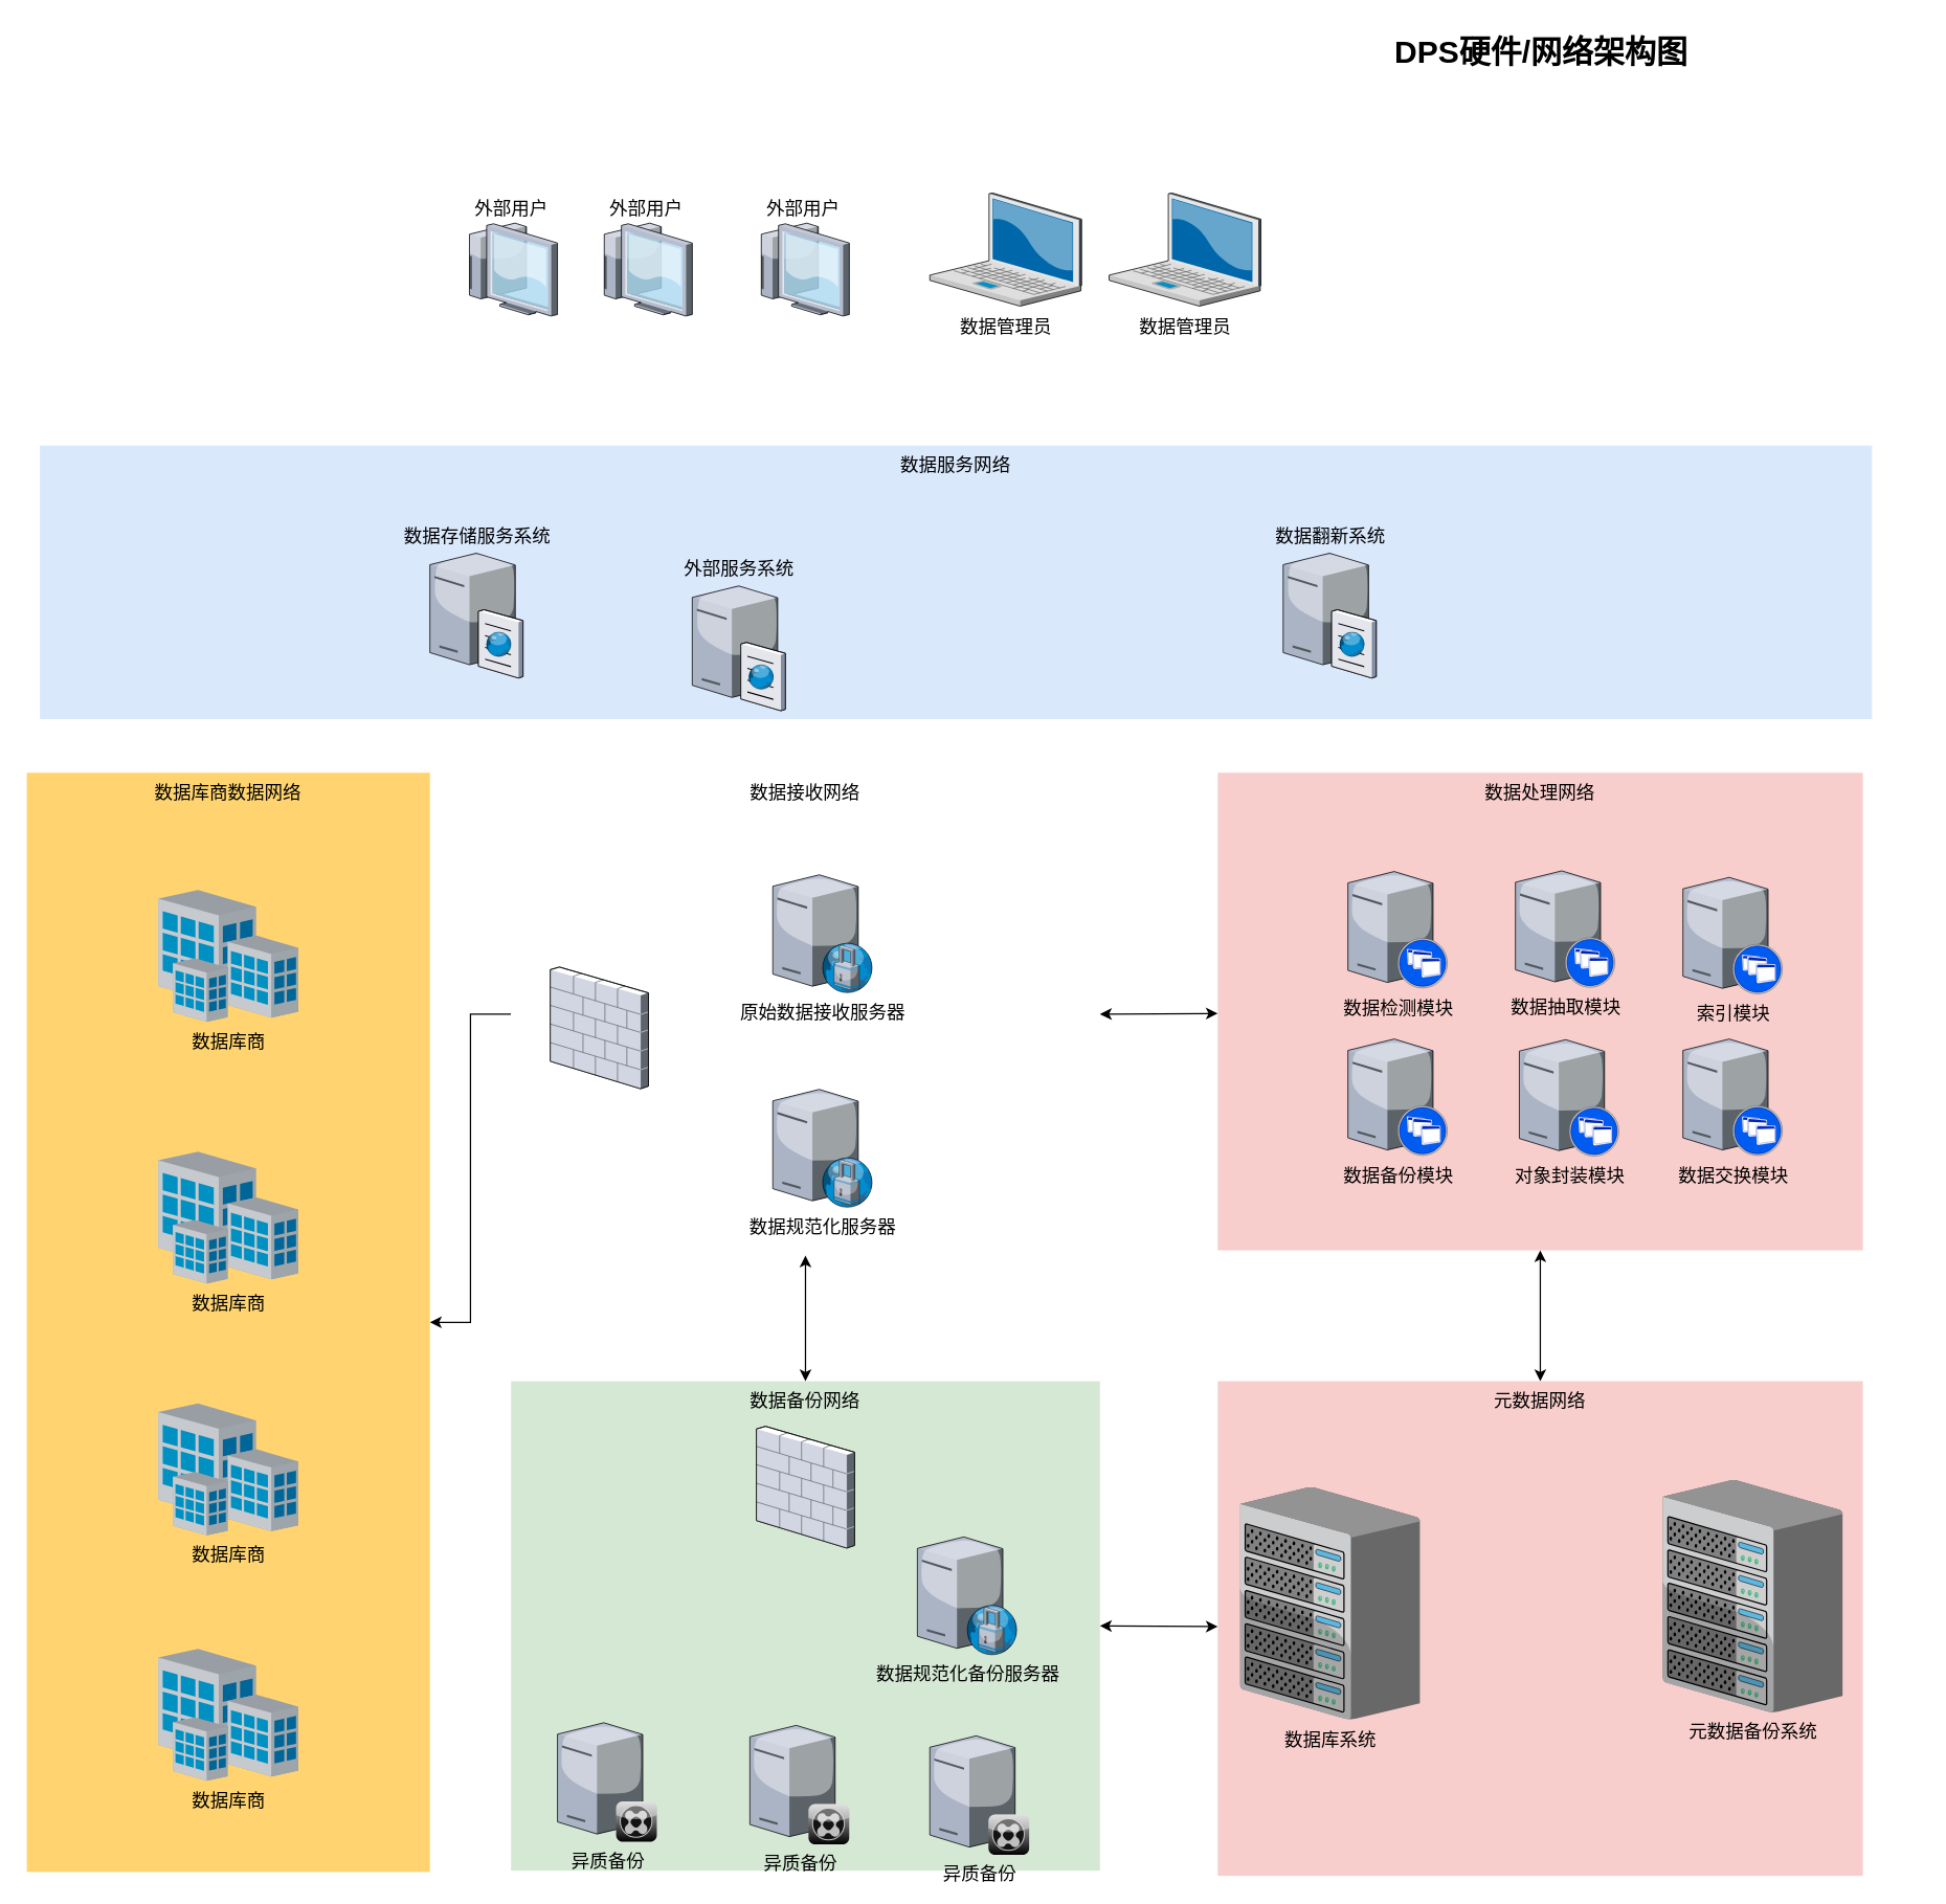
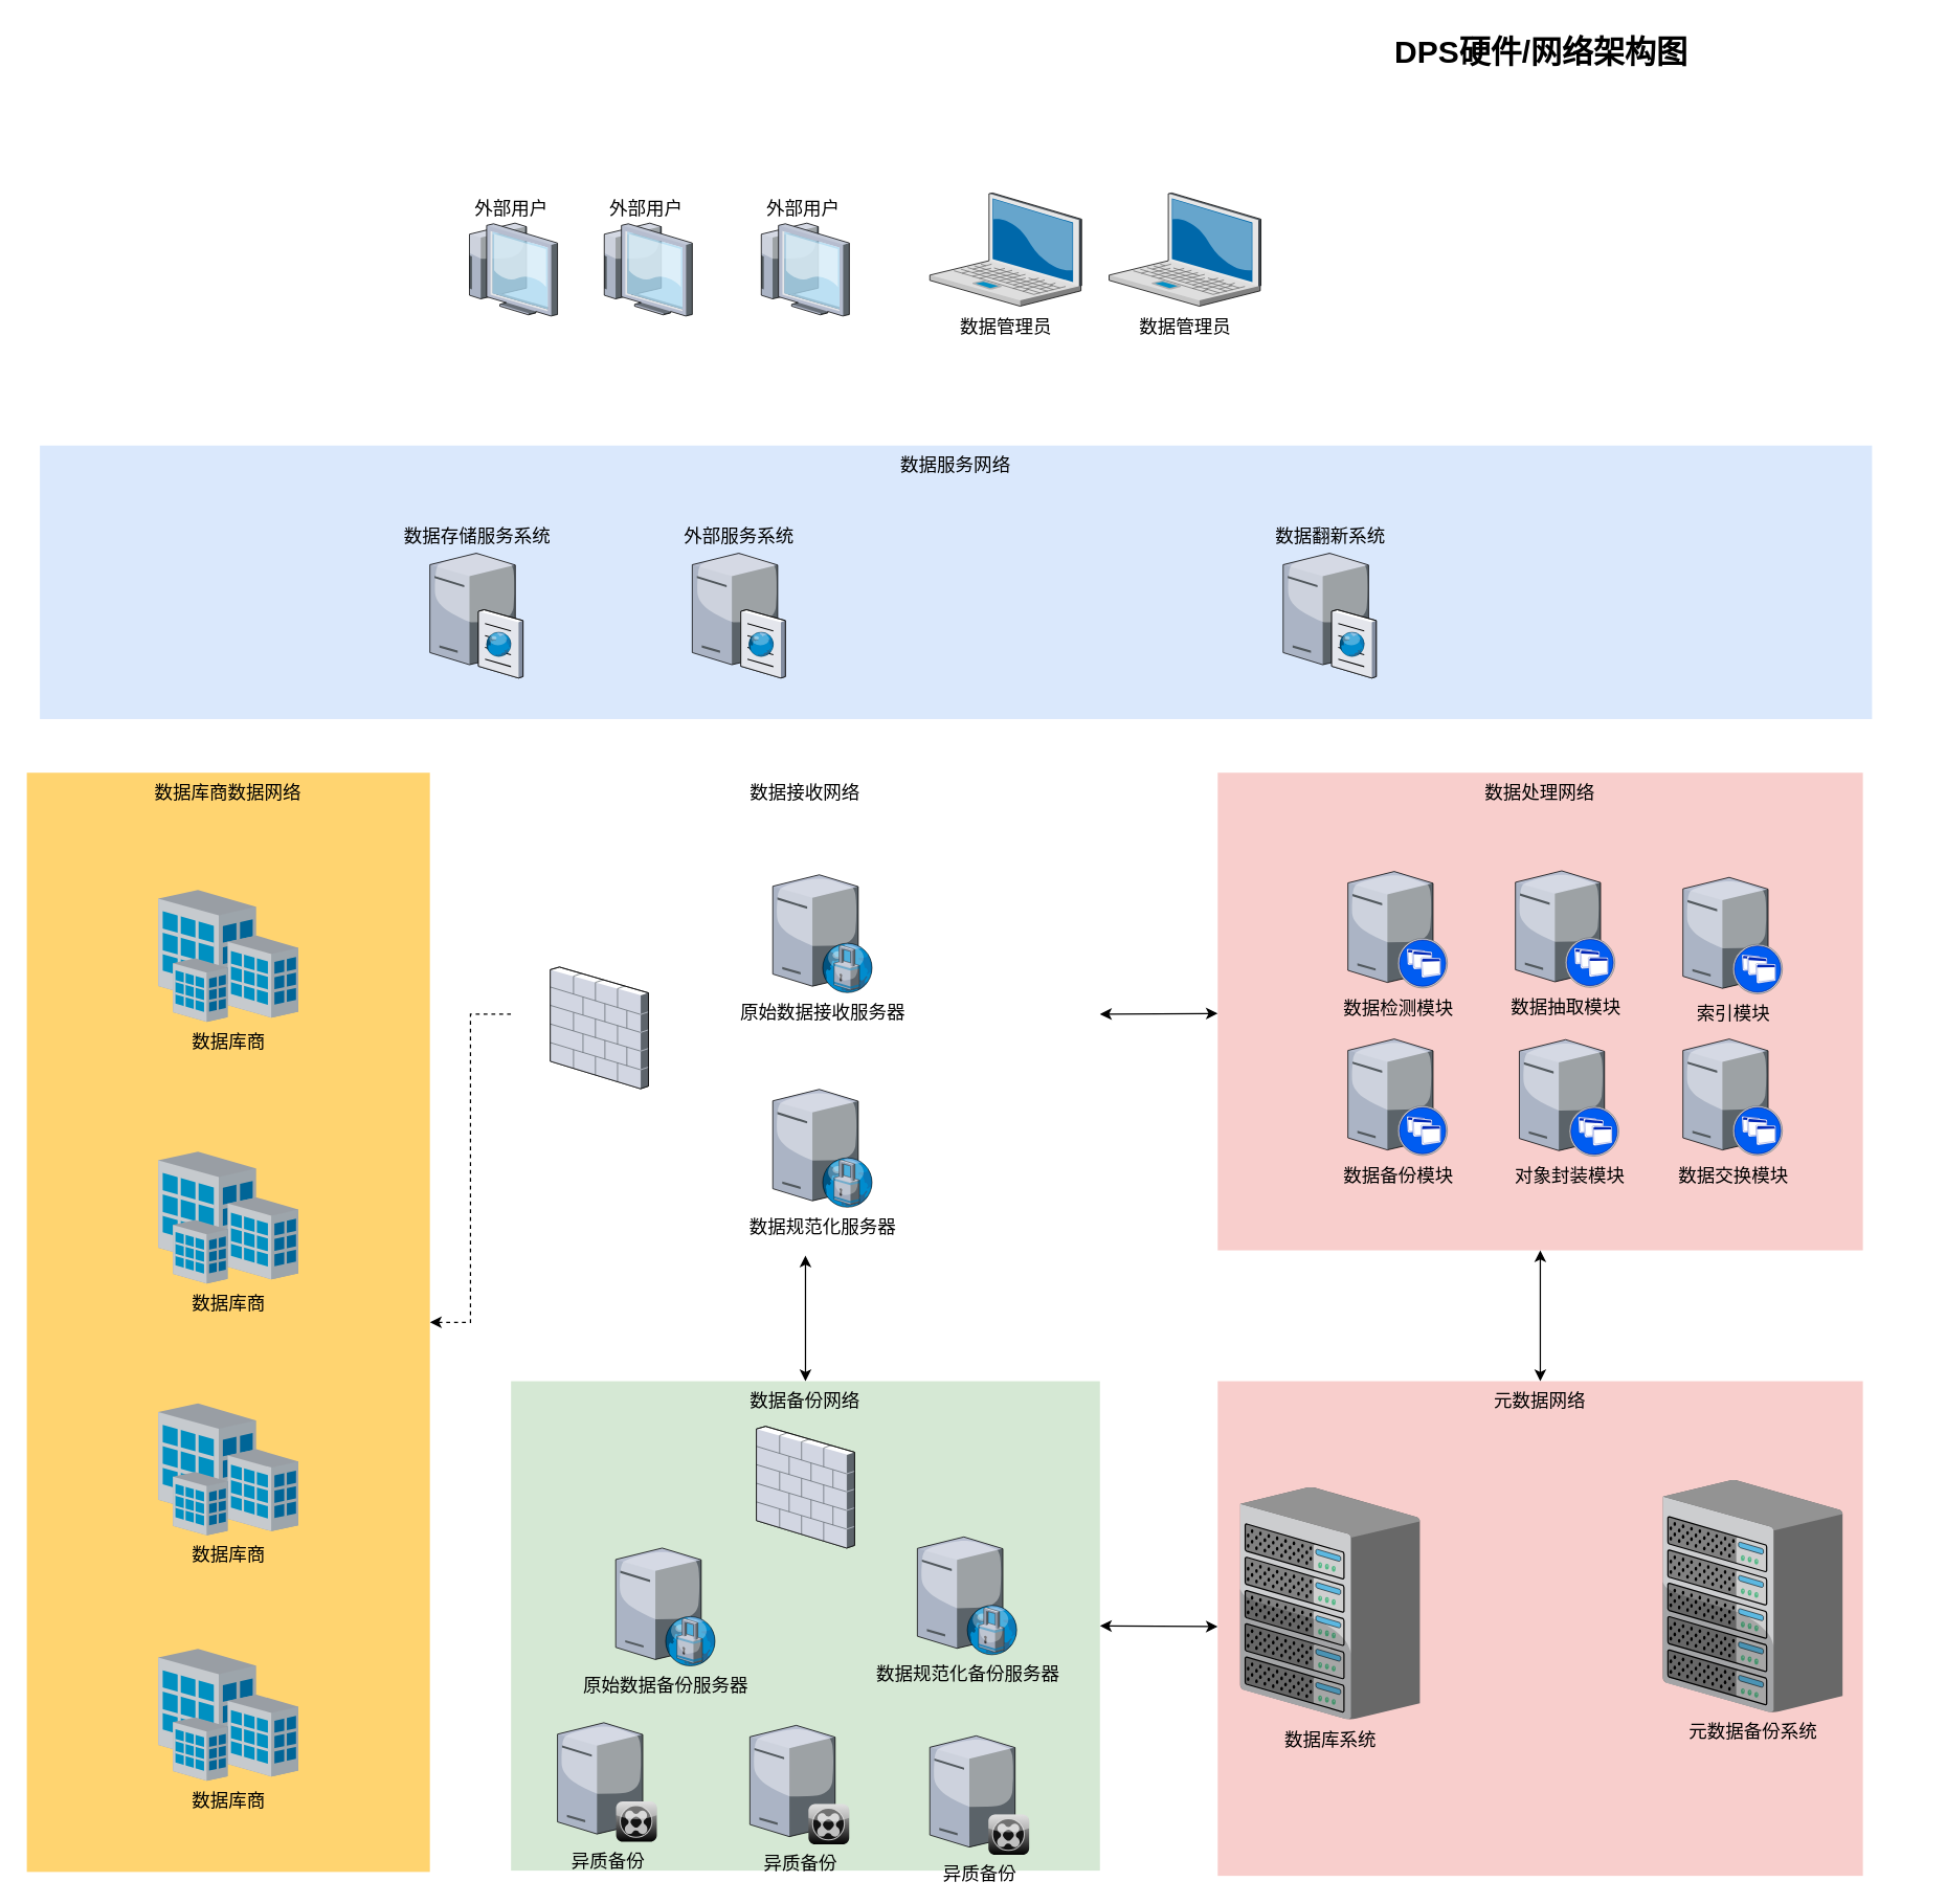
- <mxCell id="30" value="外部服务系统" style="verticalLabelPosition=top;aspect=fixed;html=1;verticalAlign=bottom;strokeColor=none;shape=mxgraph.citrix.cache_server;fillColor=#66B2FF;gradientColor=#0066CC;fontSize=14;labelPosition=center;align=center;" vertex="1" parent="1"><mxGeometry x="528.5" y="445" width="71" height="97.5" as="geometry" /></mxCell>
+ <mxCell id="30" value="外部服务系统" style="verticalLabelPosition=top;aspect=fixed;html=1;verticalAlign=bottom;strokeColor=none;shape=mxgraph.citrix.cache_server;fillColor=#66B2FF;gradientColor=#0066CC;fontSize=14;labelPosition=center;align=center;" vertex="1" parent="1"><mxGeometry x="528.5" y="420" width="71" height="97.5" as="geometry" /></mxCell>
- <mxCell id="4" value="" style="edgeStyle=orthogonalEdgeStyle;rounded=0;orthogonalLoop=1;jettySize=auto;html=1;" edge="1" parent="1" source="5" target="6"><mxGeometry relative="1" as="geometry" /></mxCell>
+ <mxCell id="4" value="" style="edgeStyle=orthogonalEdgeStyle;rounded=0;orthogonalLoop=1;jettySize=auto;html=1;dashed=1;" edge="1" parent="1" source="5" target="6"><mxGeometry relative="1" as="geometry" /></mxCell>
+ <mxCell id="25" value="原始数据备份服务器" style="verticalLabelPosition=bottom;aspect=fixed;html=1;verticalAlign=top;strokeColor=none;shape=mxgraph.citrix.proxy_server;fillColor=#66B2FF;gradientColor=#0066CC;fontSize=14;" vertex="1" parent="1"><mxGeometry x="470" y="1182.5" width="76.5" height="90" as="geometry" /></mxCell>
